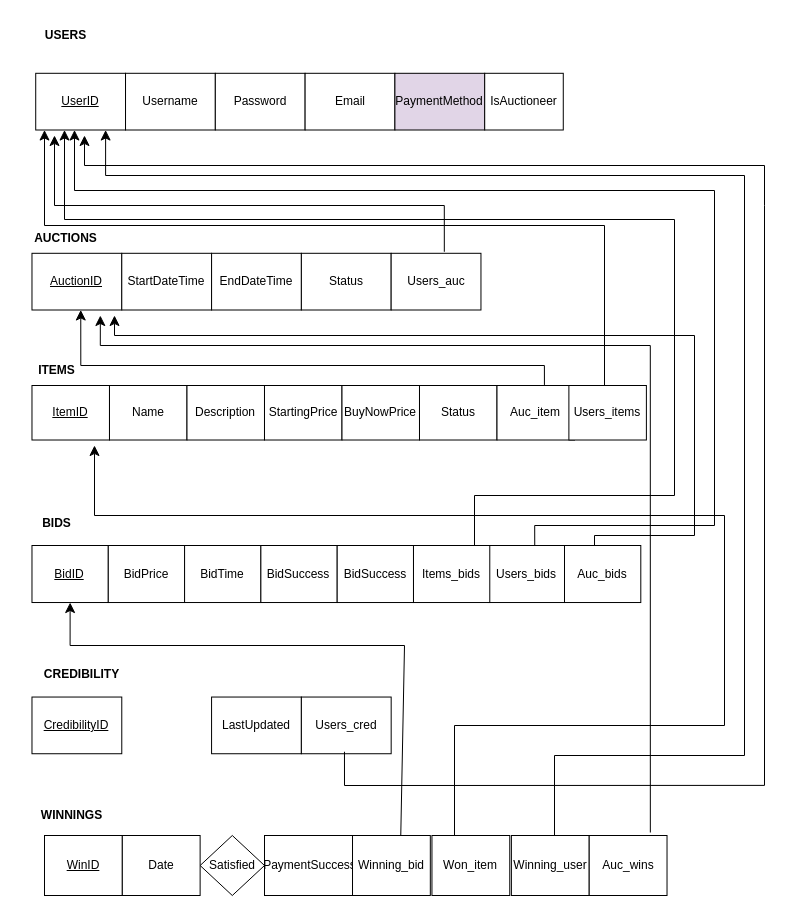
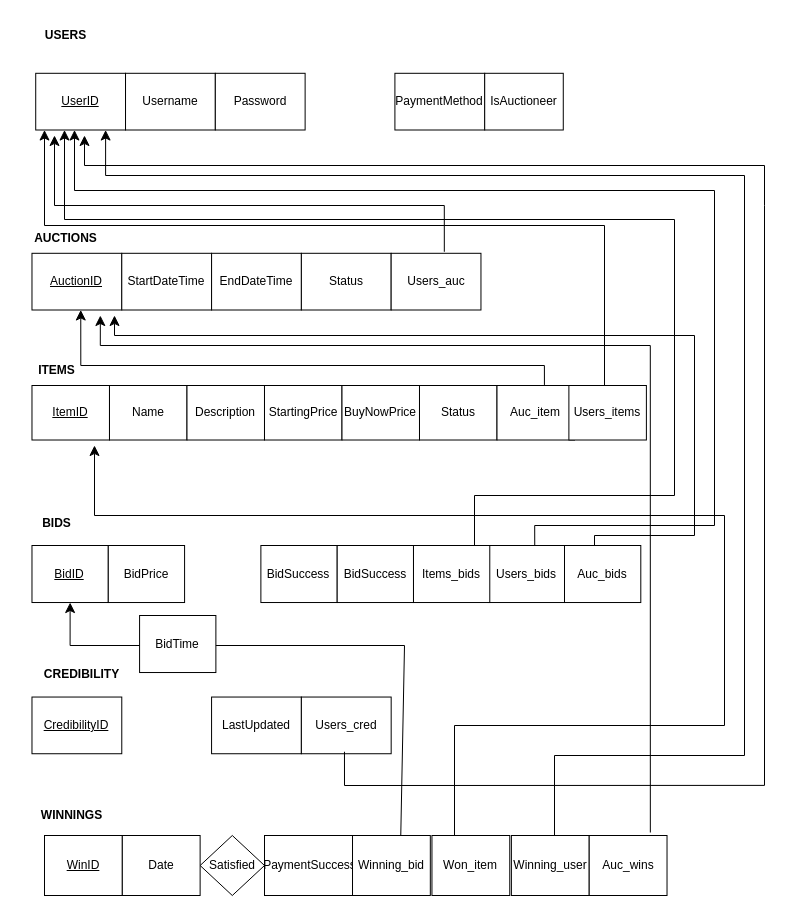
- <mxCell id="5" value="Email" style="rounded=0;whiteSpace=wrap;html=1;container=0;" vertex="1" parent="1"><mxGeometry x="304.612" y="72.802" width="89.796" height="56.703" as="geometry" /></mxCell>
- <mxCell id="6" value="PaymentMethod" style="rounded=0;whiteSpace=wrap;html=1;container=0;fillColor=#e1d5e7;" vertex="1" parent="1"><mxGeometry x="394.408" y="72.802" width="89.796" height="56.703" as="geometry" /></mxCell>
+ <mxCell id="6" value="PaymentMethod" style="rounded=0;whiteSpace=wrap;html=1;container=0;" vertex="1" parent="1"><mxGeometry x="394.408" y="72.802" width="89.796" height="56.703" as="geometry" /></mxCell>
- <mxCell id="55" value="BidTime" style="rounded=0;whiteSpace=wrap;html=1;container=0;" vertex="1" parent="1"><mxGeometry x="184.082" y="545" width="76.301" height="57.03" as="geometry" /></mxCell>
+ <mxCell id="55" value="BidTime" style="rounded=0;whiteSpace=wrap;html=1;container=0;" vertex="1" parent="1"><mxGeometry x="139.082" y="615" width="76.301" height="57.03" as="geometry" /></mxCell>
